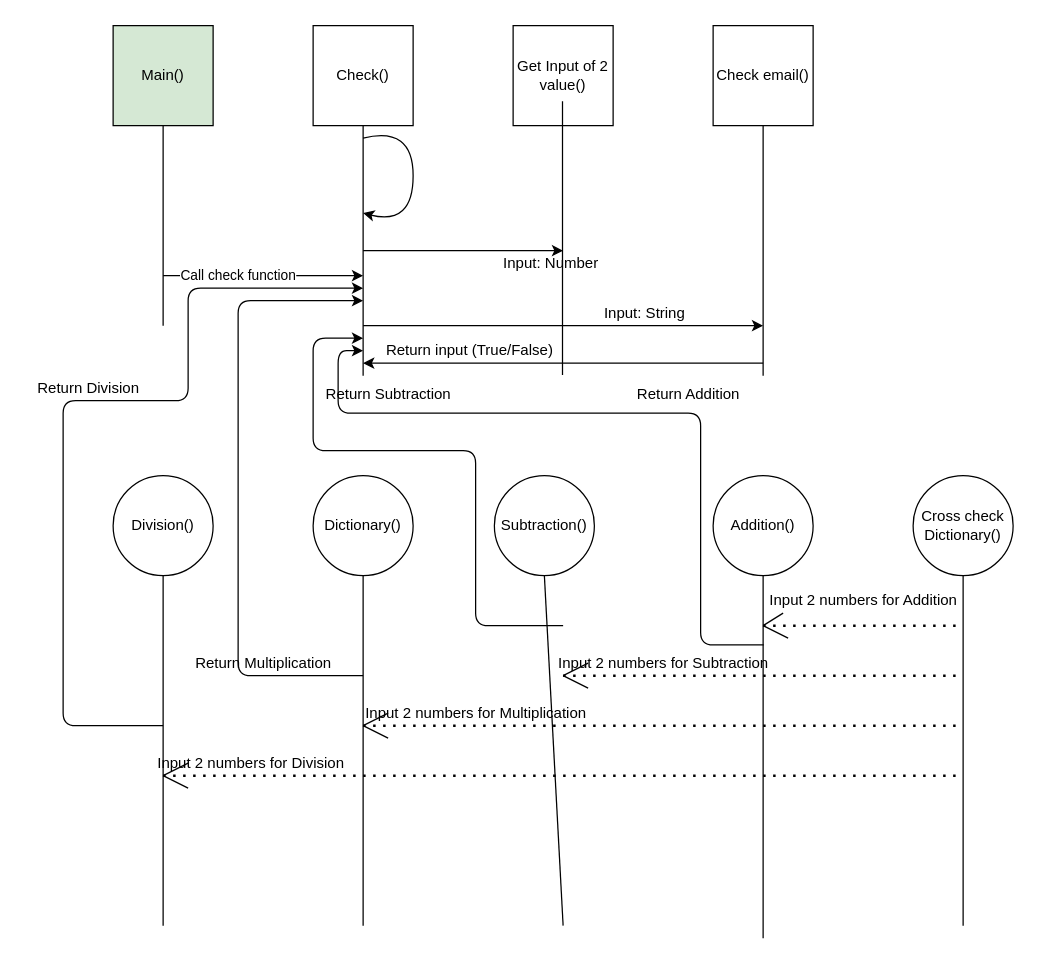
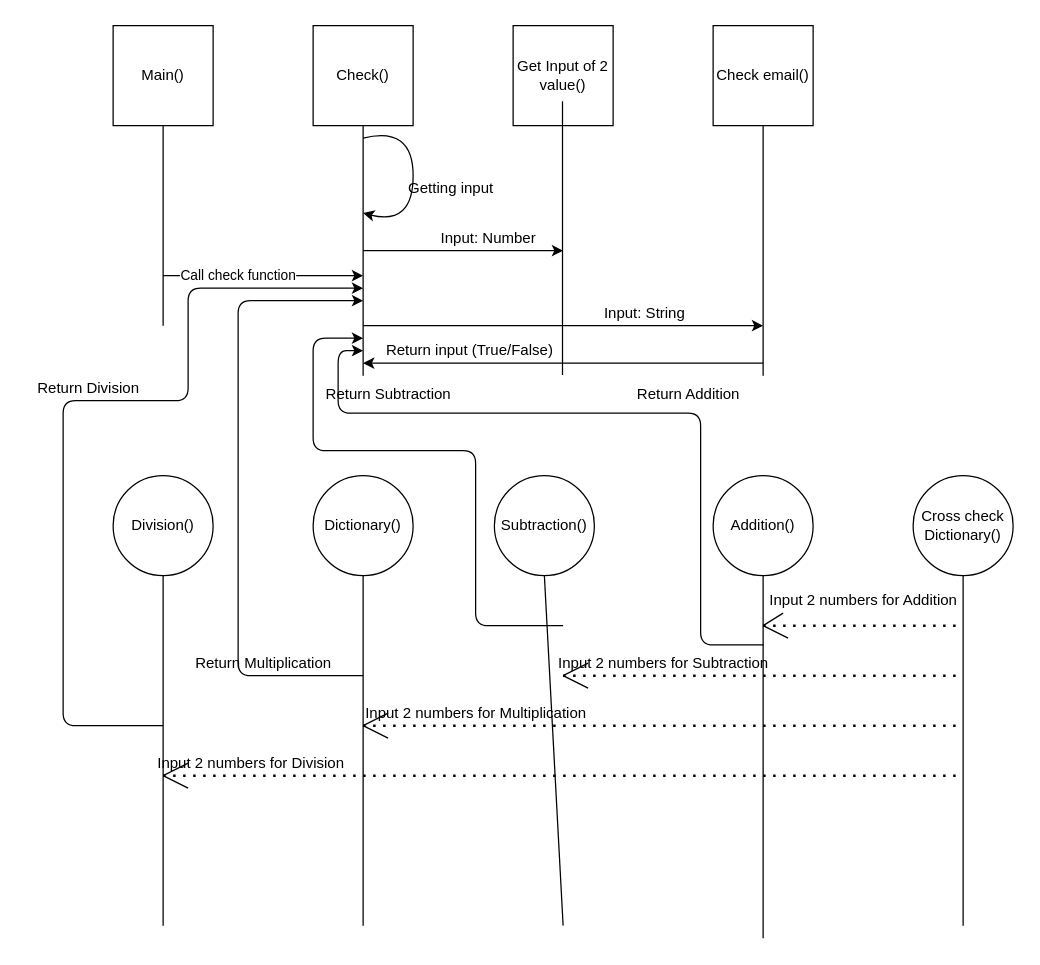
- <mxCell id="2" value="Main()" style="whiteSpace=wrap;html=1;aspect=fixed;fillColor=#d5e8d4;" vertex="1" parent="1"><mxGeometry x="90" y="20" width="80" height="80" as="geometry" /></mxCell>
+ <mxCell id="2" value="Main()" style="whiteSpace=wrap;html=1;aspect=fixed;" vertex="1" parent="1"><mxGeometry x="90" y="20" width="80" height="80" as="geometry" /></mxCell>
+ <mxCell id="13" value="Getting input" style="text;html=1;align=center;verticalAlign=middle;resizable=0;points=[];autosize=1;strokeColor=none;fillColor=none;" vertex="1" parent="1"><mxGeometry x="320" y="140" width="80" height="20" as="geometry" /></mxCell>
- <mxCell id="16" value="Input: Number" style="text;html=1;align=center;verticalAlign=middle;resizable=0;points=[];autosize=1;strokeColor=none;fillColor=none;" vertex="1" parent="1"><mxGeometry x="395" y="200" width="90" height="20" as="geometry" /></mxCell>
+ <mxCell id="16" value="Input: Number" style="text;html=1;align=center;verticalAlign=middle;resizable=0;points=[];autosize=1;strokeColor=none;fillColor=none;" vertex="1" parent="1"><mxGeometry x="345" y="180" width="90" height="20" as="geometry" /></mxCell>
